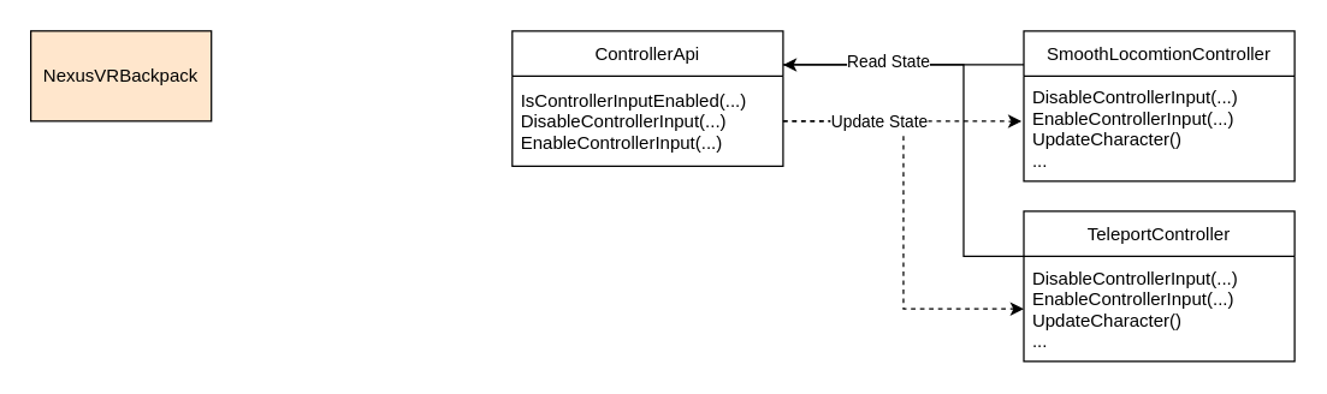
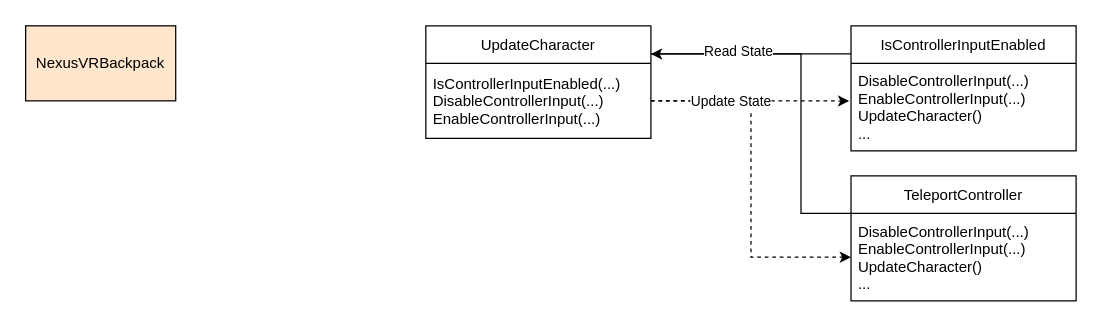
- <mxCell id="3" value="ControllerApi" style="swimlane;fontStyle=0;childLayout=stackLayout;horizontal=1;startSize=30;horizontalStack=0;resizeParent=1;resizeParentMax=0;resizeLast=0;collapsible=1;marginBottom=0;" vertex="1" parent="1"><mxGeometry x="340" y="20" width="180" height="90" as="geometry" /></mxCell>
+ <mxCell id="3" value="UpdateCharacter" style="swimlane;fontStyle=0;childLayout=stackLayout;horizontal=1;startSize=30;horizontalStack=0;resizeParent=1;resizeParentMax=0;resizeLast=0;collapsible=1;marginBottom=0;" vertex="1" parent="1"><mxGeometry x="340" y="20" width="180" height="90" as="geometry" /></mxCell>
- <mxCell id="6" value="SmoothLocomtionController" style="swimlane;fontStyle=0;childLayout=stackLayout;horizontal=1;startSize=30;horizontalStack=0;resizeParent=1;resizeParentMax=0;resizeLast=0;collapsible=1;marginBottom=0;" vertex="1" parent="1"><mxGeometry x="680" y="20" width="180" height="100" as="geometry" /></mxCell>
+ <mxCell id="6" value="IsControllerInputEnabled" style="swimlane;fontStyle=0;childLayout=stackLayout;horizontal=1;startSize=30;horizontalStack=0;resizeParent=1;resizeParentMax=0;resizeLast=0;collapsible=1;marginBottom=0;" vertex="1" parent="1"><mxGeometry x="680" y="20" width="180" height="100" as="geometry" /></mxCell>
